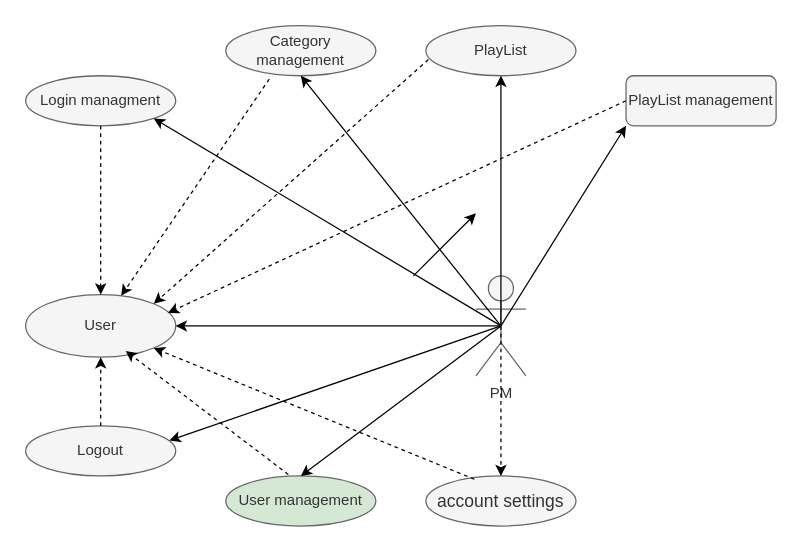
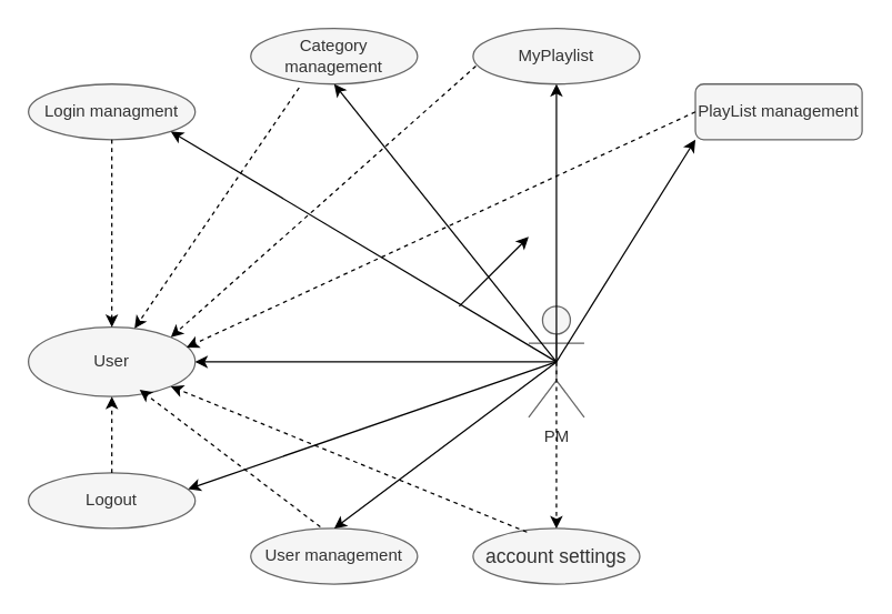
- <mxCell id="7" value="PlayList" style="ellipse;whiteSpace=wrap;html=1;fillColor=#f5f5f5;fontColor=#333333;strokeColor=#666666;" vertex="1" parent="1"><mxGeometry x="340" y="20" width="120" height="40" as="geometry" /></mxCell>
+ <mxCell id="7" value="MyPlaylist" style="ellipse;whiteSpace=wrap;html=1;fillColor=#f5f5f5;fontColor=#333333;strokeColor=#666666;" vertex="1" parent="1"><mxGeometry x="340" y="20" width="120" height="40" as="geometry" /></mxCell>
- <mxCell id="9" value="User management" style="ellipse;whiteSpace=wrap;html=1;fillColor=#d5e8d4;fontColor=#333333;strokeColor=#666666;" vertex="1" parent="1"><mxGeometry x="180" y="380" width="120" height="40" as="geometry" /></mxCell>
+ <mxCell id="9" value="User management" style="ellipse;whiteSpace=wrap;html=1;fillColor=#f5f5f5;fontColor=#333333;strokeColor=#666666;" vertex="1" parent="1"><mxGeometry x="180" y="380" width="120" height="40" as="geometry" /></mxCell>
